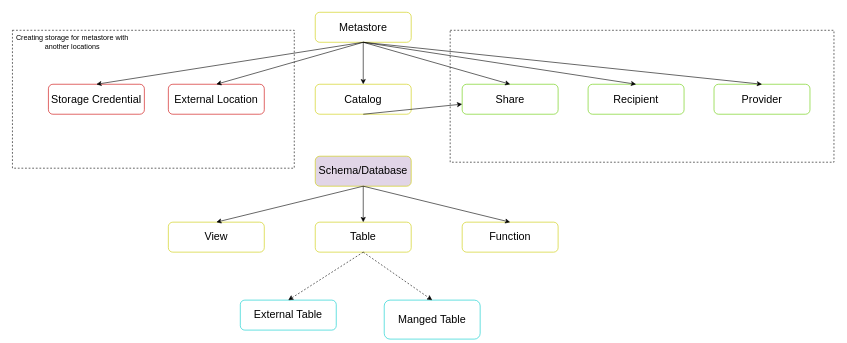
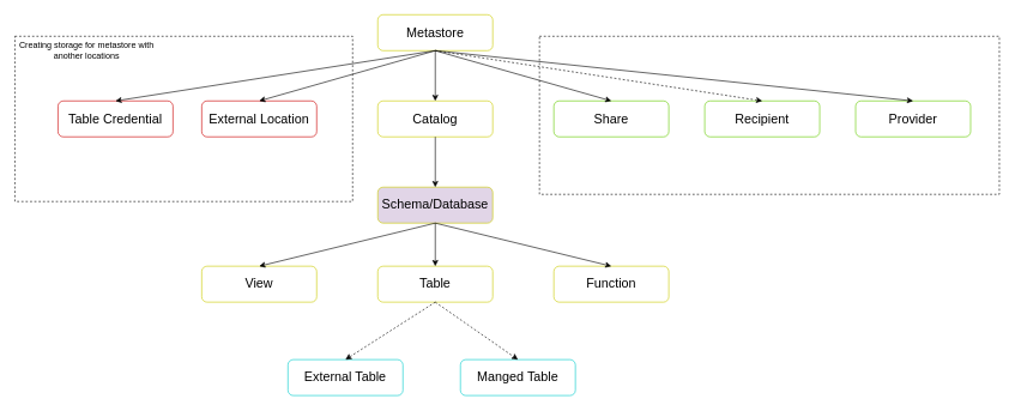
- <mxCell id="28" value="" style="endArrow=classic;html=1;rounded=0;exitX=0.5;exitY=1;exitDx=0;exitDy=0;entryX=0.5;entryY=0;entryDx=0;entryDy=0;" edge="1" parent="1" source="4" target="22"><mxGeometry width="50" height="50" relative="1" as="geometry"><mxPoint x="850" y="-20" as="sourcePoint" /><mxPoint x="900" y="-70" as="targetPoint" /></mxGeometry></mxCell>
+ <mxCell id="28" value="" style="endArrow=classic;html=1;rounded=0;exitX=0.5;exitY=1;exitDx=0;exitDy=0;entryX=0.5;entryY=0;entryDx=0;entryDy=0;dashed=1;" edge="1" parent="1" source="4" target="22"><mxGeometry width="50" height="50" relative="1" as="geometry"><mxPoint x="850" y="-20" as="sourcePoint" /><mxPoint x="900" y="-70" as="targetPoint" /></mxGeometry></mxCell>
- <mxCell id="20" value="&lt;font style=&quot;font-size: 18px;&quot;&gt;Storage Credential&lt;/font&gt;" style="rounded=1;whiteSpace=wrap;html=1;strokeColor=#CC0000;" vertex="1" parent="1"><mxGeometry x="80" y="140" width="160" height="50" as="geometry" /></mxCell>
+ <mxCell id="20" value="&lt;font style=&quot;font-size: 18px;&quot;&gt;Table Credential&lt;/font&gt;" style="rounded=1;whiteSpace=wrap;html=1;strokeColor=#CC0000;" vertex="1" parent="1"><mxGeometry x="80" y="140" width="160" height="50" as="geometry" /></mxCell>
- <mxCell id="13" value="" style="endArrow=classic;html=1;rounded=0;exitX=0.5;exitY=1;exitDx=0;exitDy=0;" edge="1" parent="1" source="5" target="21"><mxGeometry width="50" height="50" relative="1" as="geometry"><mxPoint x="770" y="210" as="sourcePoint" /><mxPoint x="820" y="160" as="targetPoint" /></mxGeometry></mxCell>
+ <mxCell id="13" value="" style="endArrow=classic;html=1;rounded=0;exitX=0.5;exitY=1;exitDx=0;exitDy=0;entryX=0.5;entryY=0;entryDx=0;entryDy=0;" edge="1" parent="1" source="5" target="6"><mxGeometry width="50" height="50" relative="1" as="geometry"><mxPoint x="770" y="210" as="sourcePoint" /><mxPoint x="820" y="160" as="targetPoint" /></mxGeometry></mxCell>
- <mxCell id="11" value="&lt;font style=&quot;font-size: 18px;&quot;&gt;Manged Table&lt;/font&gt;" style="rounded=1;whiteSpace=wrap;html=1;strokeColor=#00CCCC;" vertex="1" parent="1"><mxGeometry x="640" y="500" width="160" height="65" as="geometry" /></mxCell>
+ <mxCell id="11" value="&lt;font style=&quot;font-size: 18px;&quot;&gt;Manged Table&lt;/font&gt;" style="rounded=1;whiteSpace=wrap;html=1;strokeColor=#00CCCC;" vertex="1" parent="1"><mxGeometry x="640" y="500" width="160" height="50" as="geometry" /></mxCell>
